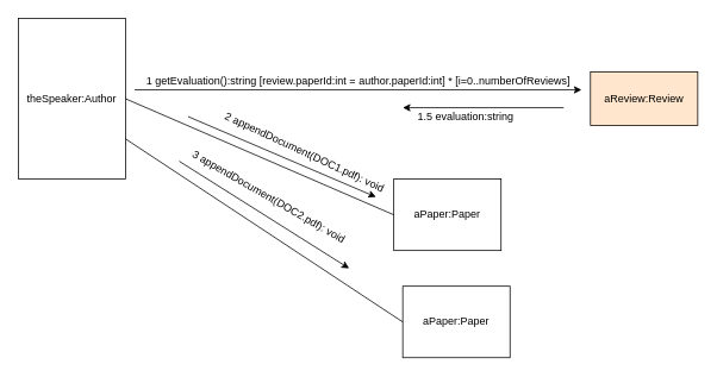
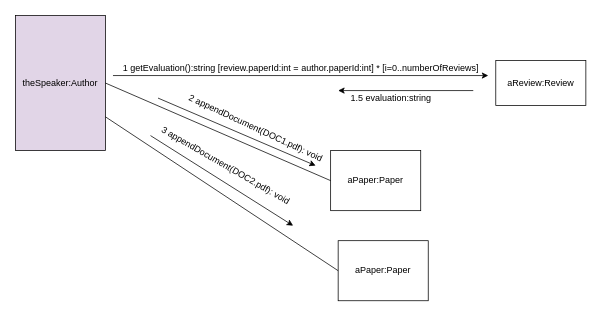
- <mxCell id="2" value="theSpeaker:Author" style="rounded=0;whiteSpace=wrap;html=1;" vertex="1" parent="1"><mxGeometry x="20" y="20" width="120" height="180" as="geometry" /></mxCell>
+ <mxCell id="2" value="theSpeaker:Author" style="rounded=0;whiteSpace=wrap;html=1;fillColor=#e1d5e7;" vertex="1" parent="1"><mxGeometry x="20" y="20" width="120" height="180" as="geometry" /></mxCell>
- <mxCell id="3" value="aReview:Review" style="rounded=0;whiteSpace=wrap;html=1;fillColor=#ffe6cc;" vertex="1" parent="1"><mxGeometry x="660" y="80" width="120" height="60" as="geometry" /></mxCell>
+ <mxCell id="3" value="aReview:Review" style="rounded=0;whiteSpace=wrap;html=1;" vertex="1" parent="1"><mxGeometry x="660" y="80" width="120" height="60" as="geometry" /></mxCell>
